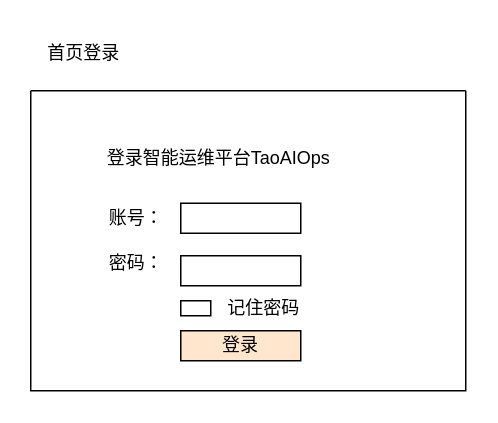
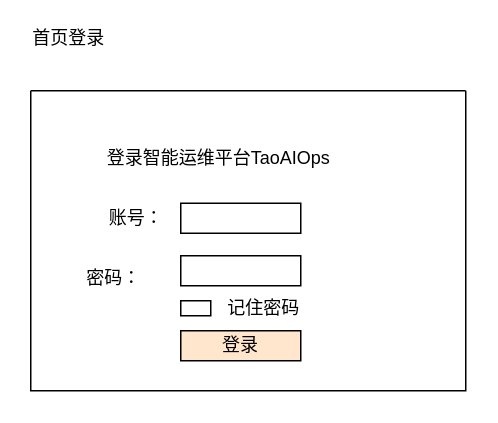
- <mxCell id="11" value="首页登录" style="text;html=1;align=center;verticalAlign=middle;resizable=0;points=[];autosize=1;strokeColor=none;fillColor=none;" vertex="1" parent="1"><mxGeometry x="20" y="20" width="70" height="30" as="geometry" /></mxCell>
+ <mxCell id="11" value="首页登录" style="text;html=1;align=center;verticalAlign=middle;resizable=0;points=[];autosize=1;strokeColor=none;fillColor=none;" vertex="1" parent="1"><mxGeometry x="10" y="10" width="70" height="30" as="geometry" /></mxCell>
- <mxCell id="5" value="密码：" style="text;html=1;align=center;verticalAlign=middle;resizable=0;points=[];autosize=1;strokeColor=none;fillColor=none;" vertex="1" parent="2"><mxGeometry x="40" y="100" width="60" height="30" as="geometry" /></mxCell>
+ <mxCell id="5" value="密码：" style="text;html=1;align=center;verticalAlign=middle;resizable=0;points=[];autosize=1;strokeColor=none;fillColor=none;" vertex="1" parent="2"><mxGeometry x="25" y="110" width="60" height="30" as="geometry" /></mxCell>
